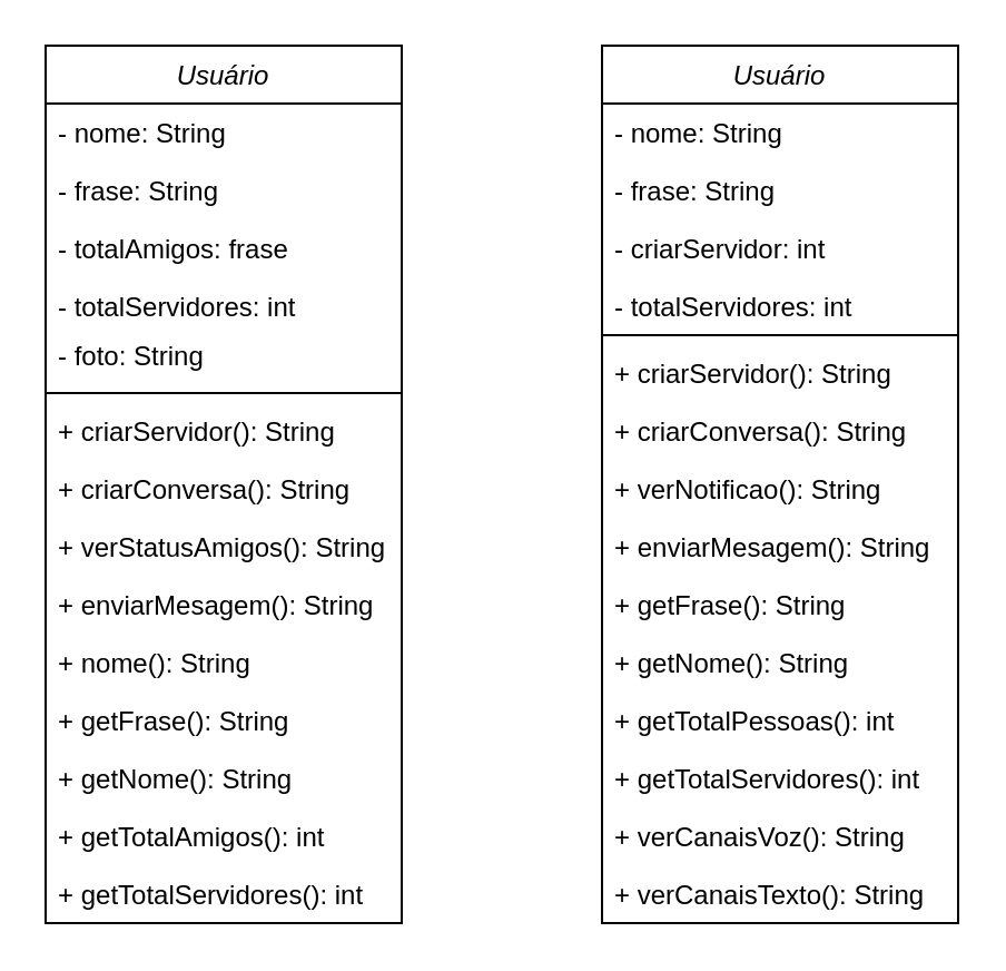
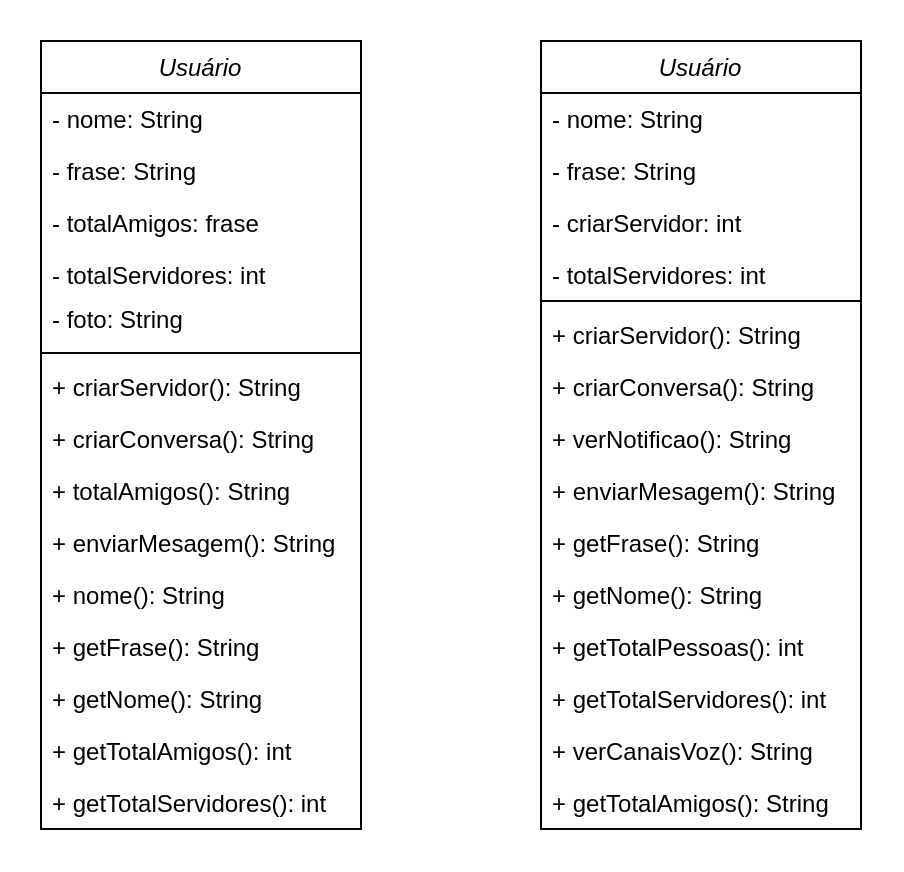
- <mxCell id="11" value="+ verStatusAmigos(): String" style="text;align=left;verticalAlign=top;spacingLeft=4;spacingRight=4;overflow=hidden;rotatable=0;points=[[0,0.5],[1,0.5]];portConstraint=eastwest;" parent="2" vertex="1"><mxGeometry y="212" width="160" height="26" as="geometry" /></mxCell>
+ <mxCell id="11" value="+ totalAmigos(): String" style="text;align=left;verticalAlign=top;spacingLeft=4;spacingRight=4;overflow=hidden;rotatable=0;points=[[0,0.5],[1,0.5]];portConstraint=eastwest;" parent="2" vertex="1"><mxGeometry y="212" width="160" height="26" as="geometry" /></mxCell>
- <mxCell id="33" value="+ verCanaisTexto(): String" style="text;align=left;verticalAlign=top;spacingLeft=4;spacingRight=4;overflow=hidden;rotatable=0;points=[[0,0.5],[1,0.5]];portConstraint=eastwest;" vertex="1" parent="18"><mxGeometry y="368" width="160" height="26" as="geometry" /></mxCell>
+ <mxCell id="33" value="+ getTotalAmigos(): String" style="text;align=left;verticalAlign=top;spacingLeft=4;spacingRight=4;overflow=hidden;rotatable=0;points=[[0,0.5],[1,0.5]];portConstraint=eastwest;" vertex="1" parent="18"><mxGeometry y="368" width="160" height="26" as="geometry" /></mxCell>
